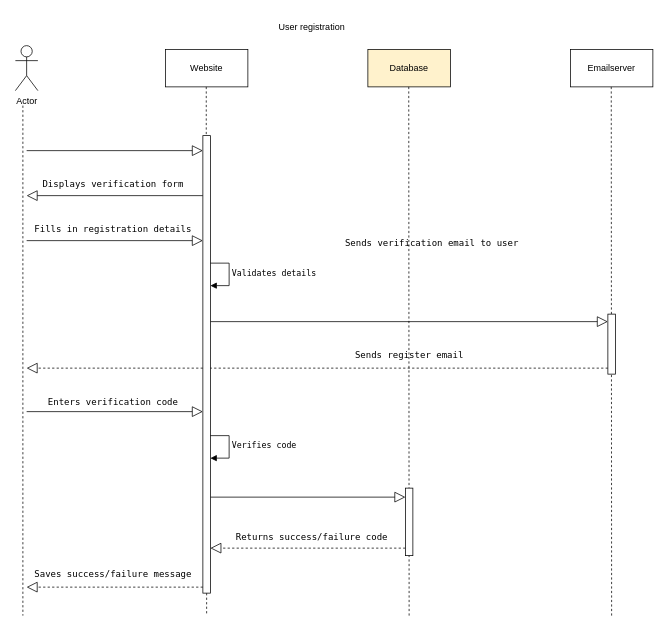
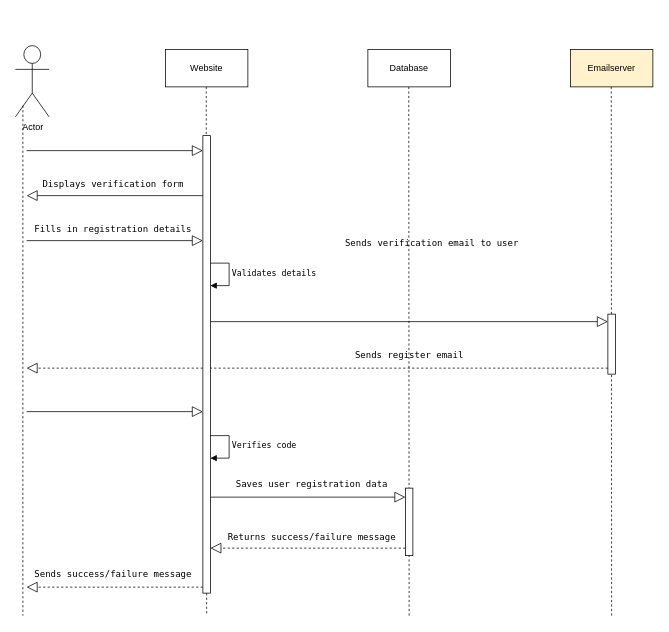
- <mxCell id="33" value="User registration" style="text;html=1;align=center;verticalAlign=middle;resizable=0;points=[];autosize=1;strokeColor=none;fillColor=none;" vertex="1" parent="1"><mxGeometry x="355" width="120" height="30" as="geometry" y="20" /></mxCell>
- <mxCell id="2" value="Actor" style="shape=umlActor;verticalLabelPosition=bottom;verticalAlign=top;html=1;outlineConnect=0;" parent="1" vertex="1"><mxGeometry x="20" y="60" width="30" height="60" as="geometry" /></mxCell>
+ <mxCell id="2" value="Actor" style="shape=umlActor;verticalLabelPosition=bottom;verticalAlign=top;html=1;outlineConnect=0;" parent="1" vertex="1"><mxGeometry x="20" y="60" width="45" height="95" as="geometry" /></mxCell>
- <mxCell id="3" value="Database" style="html=1;whiteSpace=wrap;fillColor=#fff2cc;" parent="1" vertex="1"><mxGeometry x="490" y="65" width="110" height="50" as="geometry" /></mxCell>
+ <mxCell id="3" value="Database" style="html=1;whiteSpace=wrap;" parent="1" vertex="1"><mxGeometry x="490" y="65" width="110" height="50" as="geometry" /></mxCell>
- <mxCell id="5" value="Emailserver" style="html=1;whiteSpace=wrap;" parent="1" vertex="1"><mxGeometry x="760" y="65" width="110" height="50" as="geometry" /></mxCell>
+ <mxCell id="5" value="Emailserver" style="html=1;whiteSpace=wrap;fillColor=#fff2cc;" parent="1" vertex="1"><mxGeometry x="760" y="65" width="110" height="50" as="geometry" /></mxCell>
- <mxCell id="14" value="&lt;pre&gt;&lt;code class=&quot;!whitespace-pre hljs language-sql&quot;&gt;Enters verification code&lt;/code&gt;&lt;/pre&gt;" style="text;html=1;align=center;verticalAlign=middle;resizable=0;points=[];autosize=1;strokeColor=none;fillColor=none;" parent="1" vertex="1"><mxGeometry x="55" y="510" width="190" height="50" as="geometry" /></mxCell>
+ <mxCell id="15" value="&lt;pre&gt;&lt;code class=&quot;!whitespace-pre hljs language-sql&quot;&gt;Saves user registration data&lt;/code&gt;&lt;/pre&gt;" style="text;html=1;align=center;verticalAlign=middle;resizable=0;points=[];autosize=1;strokeColor=none;fillColor=none;" parent="1" vertex="1"><mxGeometry x="305" y="620" width="220" height="50" as="geometry" /></mxCell>
- <mxCell id="16" value="&lt;pre&gt;&lt;code class=&quot;!whitespace-pre hljs language-sql&quot;&gt;Returns success/failure code&lt;/code&gt;&lt;/pre&gt;" style="text;html=1;align=center;verticalAlign=middle;resizable=0;points=[];autosize=1;strokeColor=none;fillColor=none;" parent="1" vertex="1"><mxGeometry x="295" y="690" width="240" height="50" as="geometry" /></mxCell>
+ <mxCell id="16" value="&lt;pre&gt;&lt;code class=&quot;!whitespace-pre hljs language-sql&quot;&gt;Returns success/failure message&lt;/code&gt;&lt;/pre&gt;" style="text;html=1;align=center;verticalAlign=middle;resizable=0;points=[];autosize=1;strokeColor=none;fillColor=none;" parent="1" vertex="1"><mxGeometry x="295" y="690" width="240" height="50" as="geometry" /></mxCell>
- <mxCell id="17" value="&lt;pre&gt;&lt;code class=&quot;!whitespace-pre hljs language-sql&quot;&gt;Saves success/failure message&lt;/code&gt;&lt;/pre&gt;" style="text;html=1;align=center;verticalAlign=middle;resizable=0;points=[];autosize=1;strokeColor=none;fillColor=none;" parent="1" vertex="1"><mxGeometry x="35" y="740" width="230" height="50" as="geometry" /></mxCell>
+ <mxCell id="17" value="&lt;pre&gt;&lt;code class=&quot;!whitespace-pre hljs language-sql&quot;&gt;Sends success/failure message&lt;/code&gt;&lt;/pre&gt;" style="text;html=1;align=center;verticalAlign=middle;resizable=0;points=[];autosize=1;strokeColor=none;fillColor=none;" parent="1" vertex="1"><mxGeometry x="35" y="740" width="230" height="50" as="geometry" /></mxCell>
